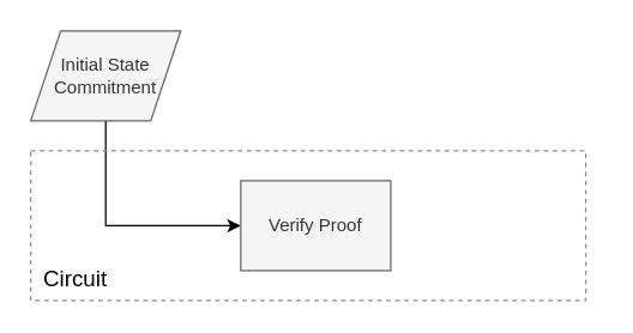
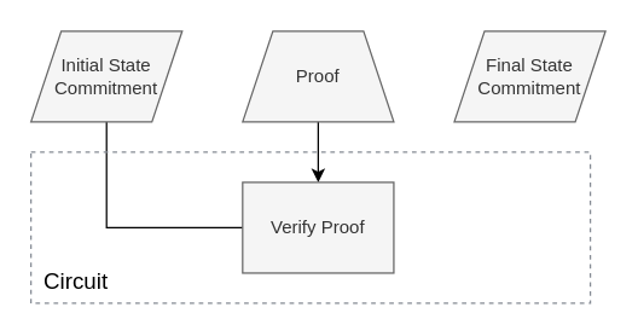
+ <mxCell id="4" value="Proof" style="shape=trapezoid;perimeter=trapezoidPerimeter;whiteSpace=wrap;html=1;fixedSize=1;fillColor=#f5f5f5;strokeColor=#666666;fontColor=#333333;" parent="1" vertex="1"><mxGeometry x="160" y="20" width="100" height="60" as="geometry" /></mxCell>
+ <mxCell id="2" value="&lt;div&gt;&lt;font style=&quot;font-size: 12px&quot;&gt;Final State Commitment&lt;/font&gt;&lt;/div&gt;" style="shape=parallelogram;perimeter=parallelogramPerimeter;whiteSpace=wrap;html=1;fixedSize=1;fillColor=#f5f5f5;strokeColor=#666666;fontColor=#333333;" parent="1" vertex="1"><mxGeometry x="300" y="20" width="100" height="60" as="geometry" /></mxCell>
+ <mxCell id="3" style="edgeStyle=orthogonalEdgeStyle;rounded=0;jumpStyle=arc;orthogonalLoop=1;jettySize=auto;html=1;exitX=0.5;exitY=1;exitDx=0;exitDy=0;entryX=0.5;entryY=0;entryDx=0;entryDy=0;fontSize=15;" edge="1" parent="1" source="4" target="8"><mxGeometry relative="1" as="geometry" /></mxCell>
- <mxCell id="6" style="edgeStyle=orthogonalEdgeStyle;rounded=0;jumpStyle=arc;orthogonalLoop=1;jettySize=auto;html=1;exitX=0.5;exitY=1;exitDx=0;exitDy=0;entryX=0;entryY=0.5;entryDx=0;entryDy=0;fontSize=15;" edge="1" parent="1" source="7" target="8"><mxGeometry relative="1" as="geometry" /></mxCell>
+ <mxCell id="6" style="edgeStyle=orthogonalEdgeStyle;rounded=0;jumpStyle=arc;orthogonalLoop=1;jettySize=auto;html=1;exitX=0.5;exitY=1;exitDx=0;exitDy=0;entryX=0;entryY=0.5;entryDx=0;entryDy=0;fontSize=15;endArrow=none;" edge="1" parent="1" source="7" target="8"><mxGeometry relative="1" as="geometry" /></mxCell>
